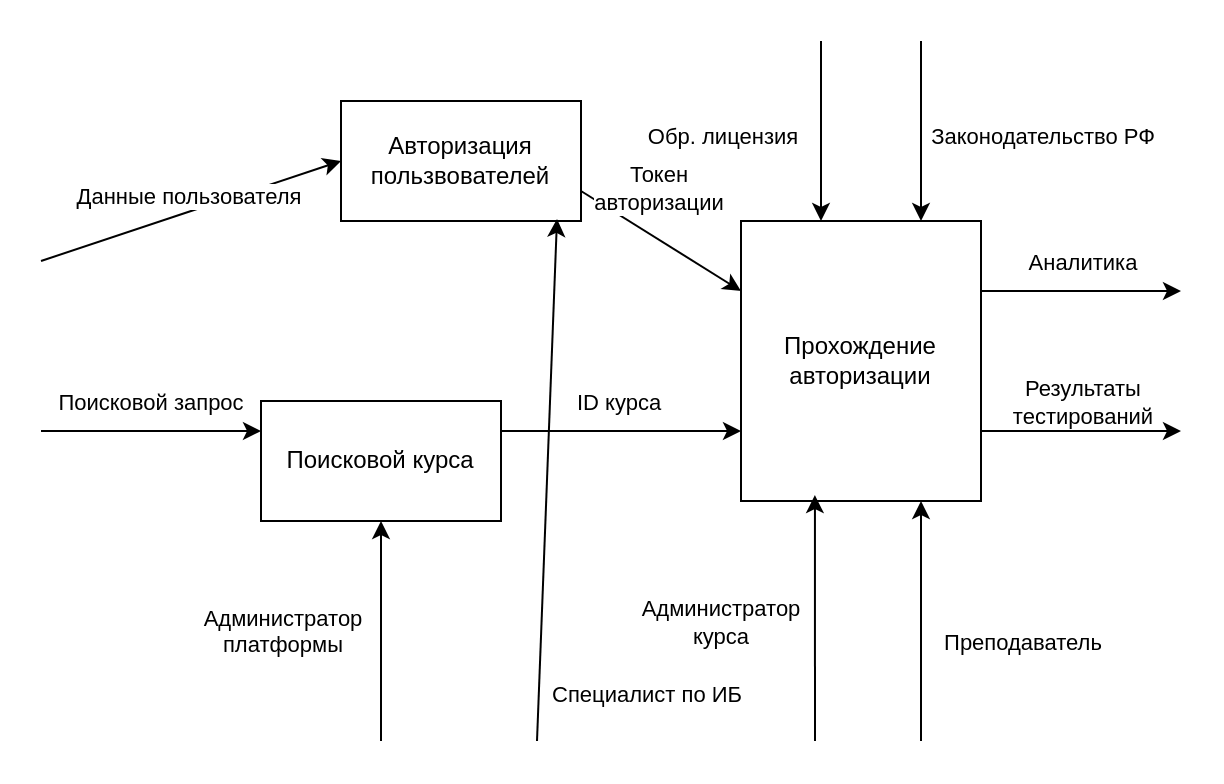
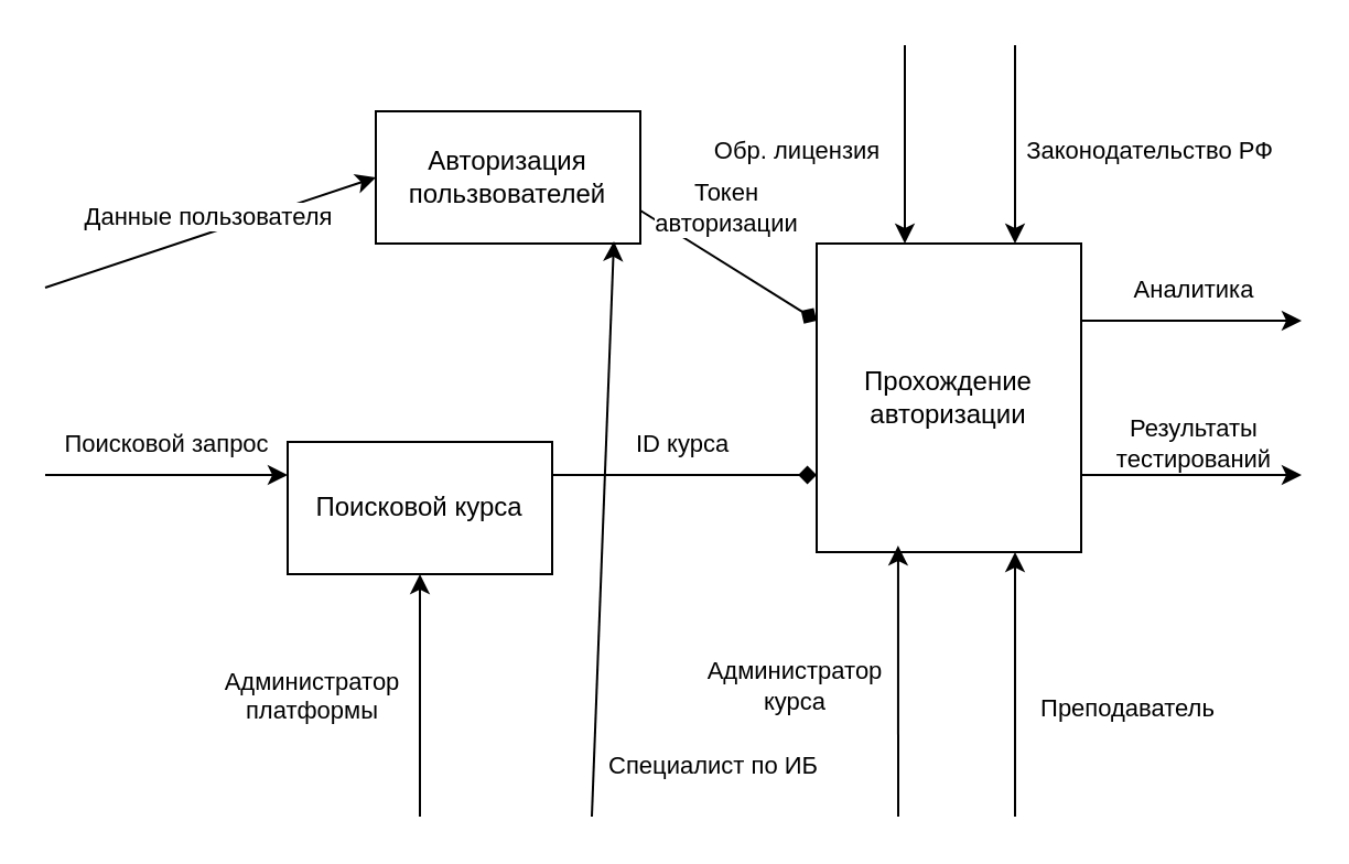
- <mxCell id="13" value="" style="endArrow=classic;html=1;rounded=0;exitX=1;exitY=0.75;exitDx=0;exitDy=0;entryX=0;entryY=0.25;entryDx=0;entryDy=0;" edge="1" parent="1" source="2" target="4"><mxGeometry width="50" height="50" relative="1" as="geometry"><mxPoint x="290" y="160" as="sourcePoint" /><mxPoint x="340" y="110" as="targetPoint" /></mxGeometry></mxCell>
+ <mxCell id="13" value="" style="endArrow=diamond;html=1;rounded=0;exitX=1;exitY=0.75;exitDx=0;exitDy=0;entryX=0;entryY=0.25;entryDx=0;entryDy=0;" edge="1" parent="1" source="2" target="4"><mxGeometry width="50" height="50" relative="1" as="geometry"><mxPoint x="290" y="160" as="sourcePoint" /><mxPoint x="340" y="110" as="targetPoint" /></mxGeometry></mxCell>
- <mxCell id="15" value="" style="endArrow=classic;html=1;rounded=0;exitX=1;exitY=0.25;exitDx=0;exitDy=0;entryX=0;entryY=0.75;entryDx=0;entryDy=0;" edge="1" parent="1" source="3" target="4"><mxGeometry width="50" height="50" relative="1" as="geometry"><mxPoint x="380" y="280" as="sourcePoint" /><mxPoint x="430" y="230" as="targetPoint" /></mxGeometry></mxCell>
+ <mxCell id="15" value="" style="endArrow=diamond;html=1;rounded=0;exitX=1;exitY=0.25;exitDx=0;exitDy=0;entryX=0;entryY=0.75;entryDx=0;entryDy=0;" edge="1" parent="1" source="3" target="4"><mxGeometry width="50" height="50" relative="1" as="geometry"><mxPoint x="380" y="280" as="sourcePoint" /><mxPoint x="430" y="230" as="targetPoint" /></mxGeometry></mxCell>
